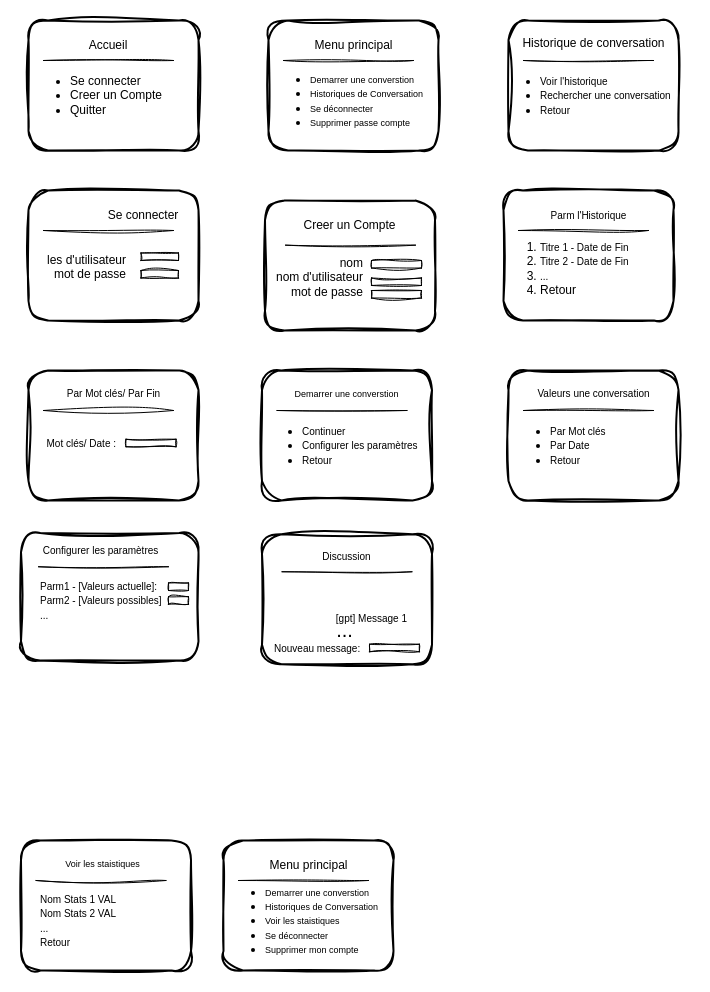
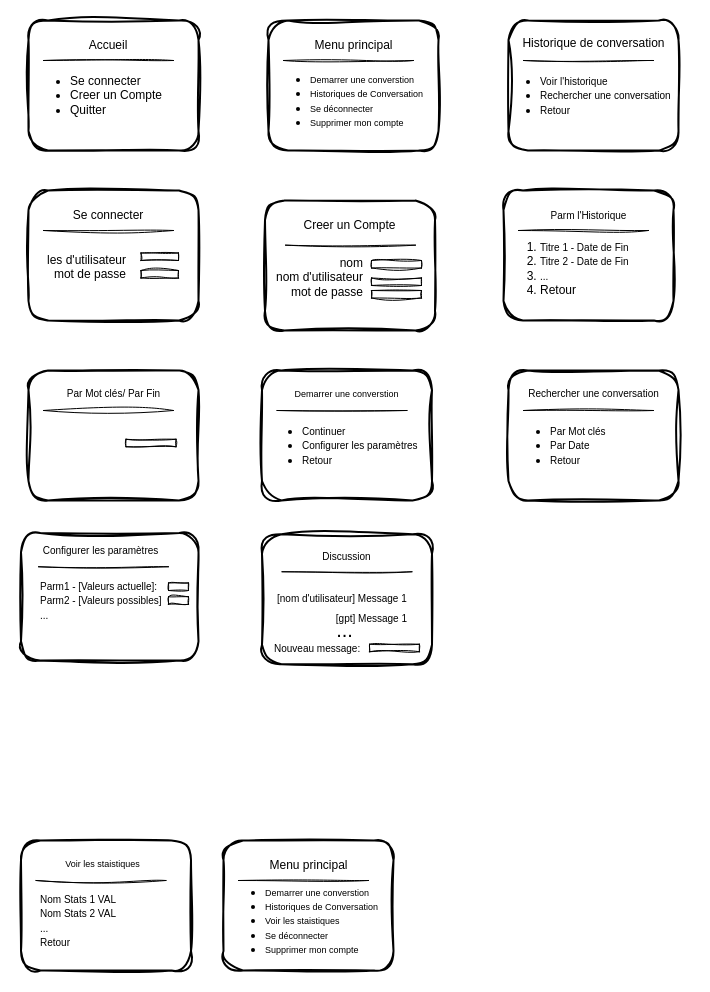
- <mxCell id="11" value="&lt;ul&gt;&lt;li&gt;&lt;font style=&quot;font-size: 9px;&quot;&gt;Demarrer une converstion&lt;/font&gt;&lt;/li&gt;&lt;li&gt;&lt;font style=&quot;font-size: 9px;&quot;&gt;Historiques de Conversation&lt;/font&gt;&lt;/li&gt;&lt;li&gt;&lt;span style=&quot;font-size: 9px; background-color: transparent; color: light-dark(rgb(0, 0, 0), rgb(255, 255, 255));&quot;&gt;Se déconnecter&lt;/span&gt;&lt;/li&gt;&lt;li&gt;&lt;font style=&quot;font-size: 9px;&quot;&gt;Supprimer passe compte&lt;/font&gt;&lt;/li&gt;&lt;/ul&gt;" style="text;html=1;align=left;verticalAlign=middle;whiteSpace=wrap;rounded=0;labelBackgroundColor=none;sketch=1;curveFitting=1;jiggle=2;" parent="1" vertex="1"><mxGeometry x="268" y="65" width="170" height="70" as="geometry" /></mxCell>
+ <mxCell id="11" value="&lt;ul&gt;&lt;li&gt;&lt;font style=&quot;font-size: 9px;&quot;&gt;Demarrer une converstion&lt;/font&gt;&lt;/li&gt;&lt;li&gt;&lt;font style=&quot;font-size: 9px;&quot;&gt;Historiques de Conversation&lt;/font&gt;&lt;/li&gt;&lt;li&gt;&lt;span style=&quot;font-size: 9px; background-color: transparent; color: light-dark(rgb(0, 0, 0), rgb(255, 255, 255));&quot;&gt;Se déconnecter&lt;/span&gt;&lt;/li&gt;&lt;li&gt;&lt;font style=&quot;font-size: 9px;&quot;&gt;Supprimer mon compte&lt;/font&gt;&lt;/li&gt;&lt;/ul&gt;" style="text;html=1;align=left;verticalAlign=middle;whiteSpace=wrap;rounded=0;labelBackgroundColor=none;sketch=1;curveFitting=1;jiggle=2;" parent="1" vertex="1"><mxGeometry x="268" y="65" width="170" height="70" as="geometry" /></mxCell>
- <mxCell id="15" value="Se connecter" style="text;html=1;align=center;verticalAlign=middle;whiteSpace=wrap;rounded=0;labelBackgroundColor=none;sketch=1;curveFitting=1;jiggle=2;" parent="1" vertex="1"><mxGeometry x="98" y="200" width="90" height="30" as="geometry" /></mxCell>
+ <mxCell id="15" value="Se connecter" style="text;html=1;align=center;verticalAlign=middle;whiteSpace=wrap;rounded=0;labelBackgroundColor=none;sketch=1;curveFitting=1;jiggle=2;" parent="1" vertex="1"><mxGeometry x="63" y="200" width="90" height="30" as="geometry" /></mxCell>
- <mxCell id="25" value="&lt;span style=&quot;font-size: x-small; background-color: transparent; color: light-dark(rgb(0, 0, 0), rgb(255, 255, 255));&quot;&gt;Valeurs une conversation&lt;/span&gt;" style="text;html=1;align=center;verticalAlign=middle;whiteSpace=wrap;rounded=0;labelBackgroundColor=none;sketch=1;curveFitting=1;jiggle=2;" parent="1" vertex="1"><mxGeometry x="520.5" y="377.5" width="145" height="30" as="geometry" /></mxCell>
+ <mxCell id="25" value="&lt;span style=&quot;font-size: x-small; background-color: transparent; color: light-dark(rgb(0, 0, 0), rgb(255, 255, 255));&quot;&gt;Rechercher une conversation&lt;/span&gt;" style="text;html=1;align=center;verticalAlign=middle;whiteSpace=wrap;rounded=0;labelBackgroundColor=none;sketch=1;curveFitting=1;jiggle=2;" parent="1" vertex="1"><mxGeometry x="520.5" y="377.5" width="145" height="30" as="geometry" /></mxCell>
- <mxCell id="28" value="&lt;span style=&quot;background-color: transparent; color: light-dark(rgb(0, 0, 0), rgb(255, 255, 255)); font-size: x-small;&quot;&gt;Mot clés/ Date :&lt;/span&gt;" style="text;html=1;align=right;verticalAlign=middle;whiteSpace=wrap;rounded=0;labelBackgroundColor=none;sketch=1;curveFitting=1;jiggle=2;" parent="1" vertex="1"><mxGeometry x="28" y="431.25" width="90" height="22.5" as="geometry" /></mxCell>
+ <mxCell id="36" value="&lt;font size=&quot;1&quot; face=&quot;Helvetica&quot;&gt;[nom d'utilisateur] Message 1&lt;/font&gt;" style="text;whiteSpace=wrap;html=1;fontFamily=Architects Daughter;fontSource=https%3A%2F%2Ffonts.googleapis.com%2Fcss%3Ffamily%3DArchitects%2BDaughter;" parent="1" vertex="1"><mxGeometry x="275.25" y="583.75" width="142.5" height="20" as="geometry" /></mxCell>
